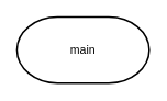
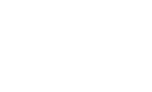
- <mxCell id="2" value="&lt;font style=&quot;font-size: 14px;&quot;&gt;main&lt;/font&gt;" style="strokeWidth=2;html=1;shape=mxgraph.flowchart.terminator;whiteSpace=wrap;" vertex="1" parent="1"><mxGeometry x="20" y="20" width="160" height="80" as="geometry" /></mxCell>
